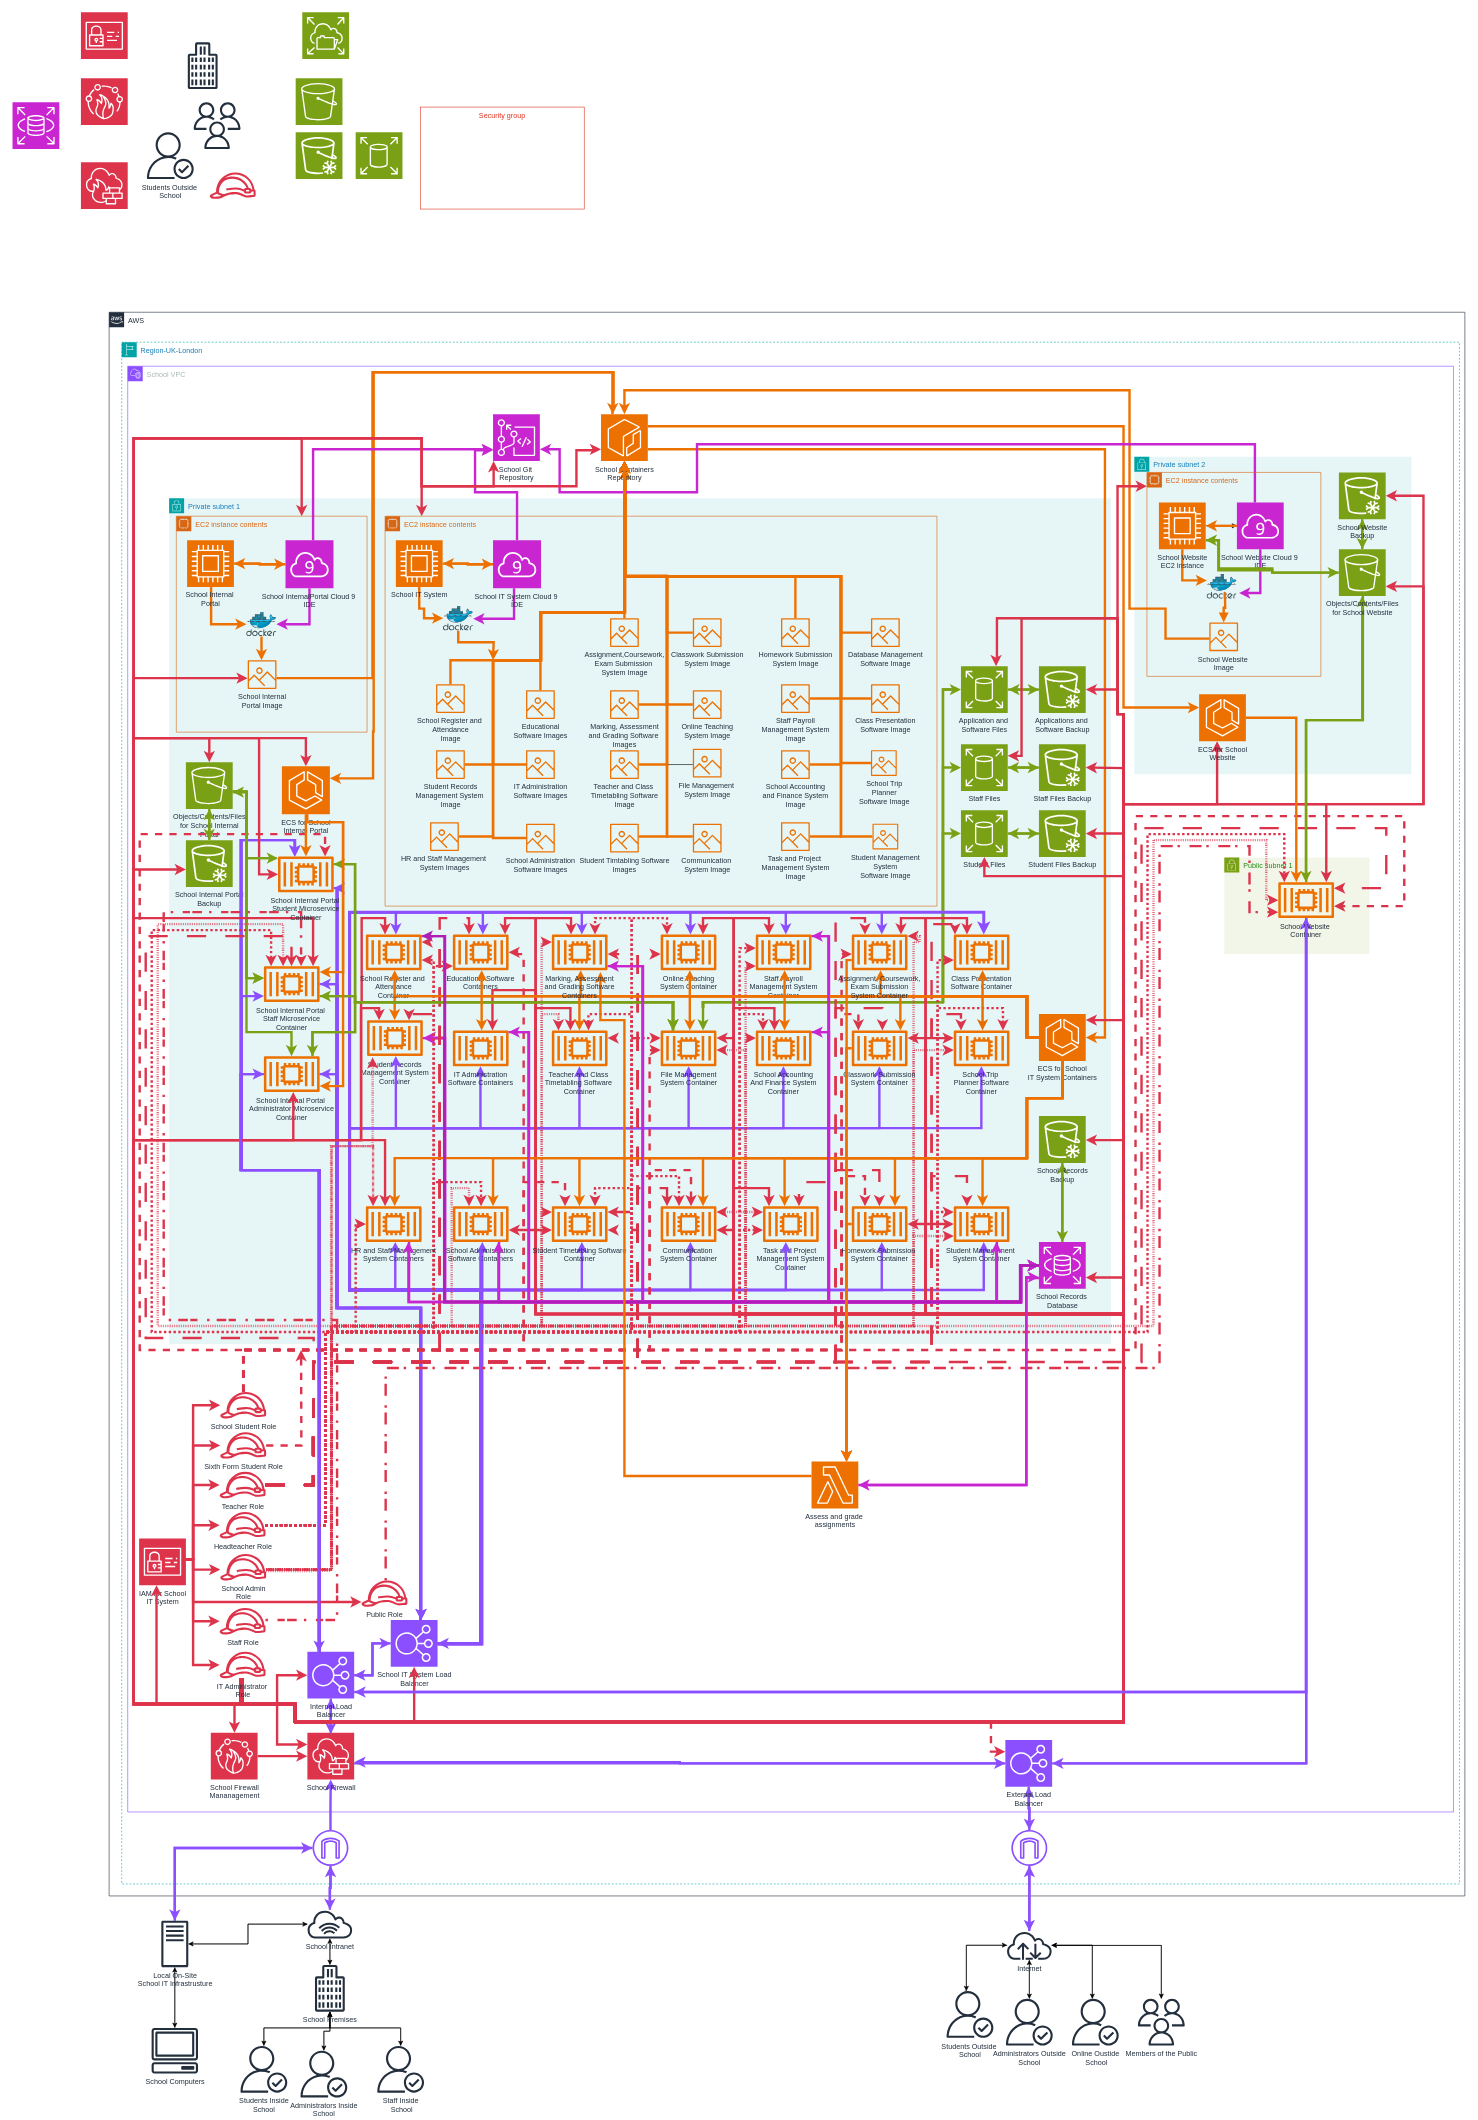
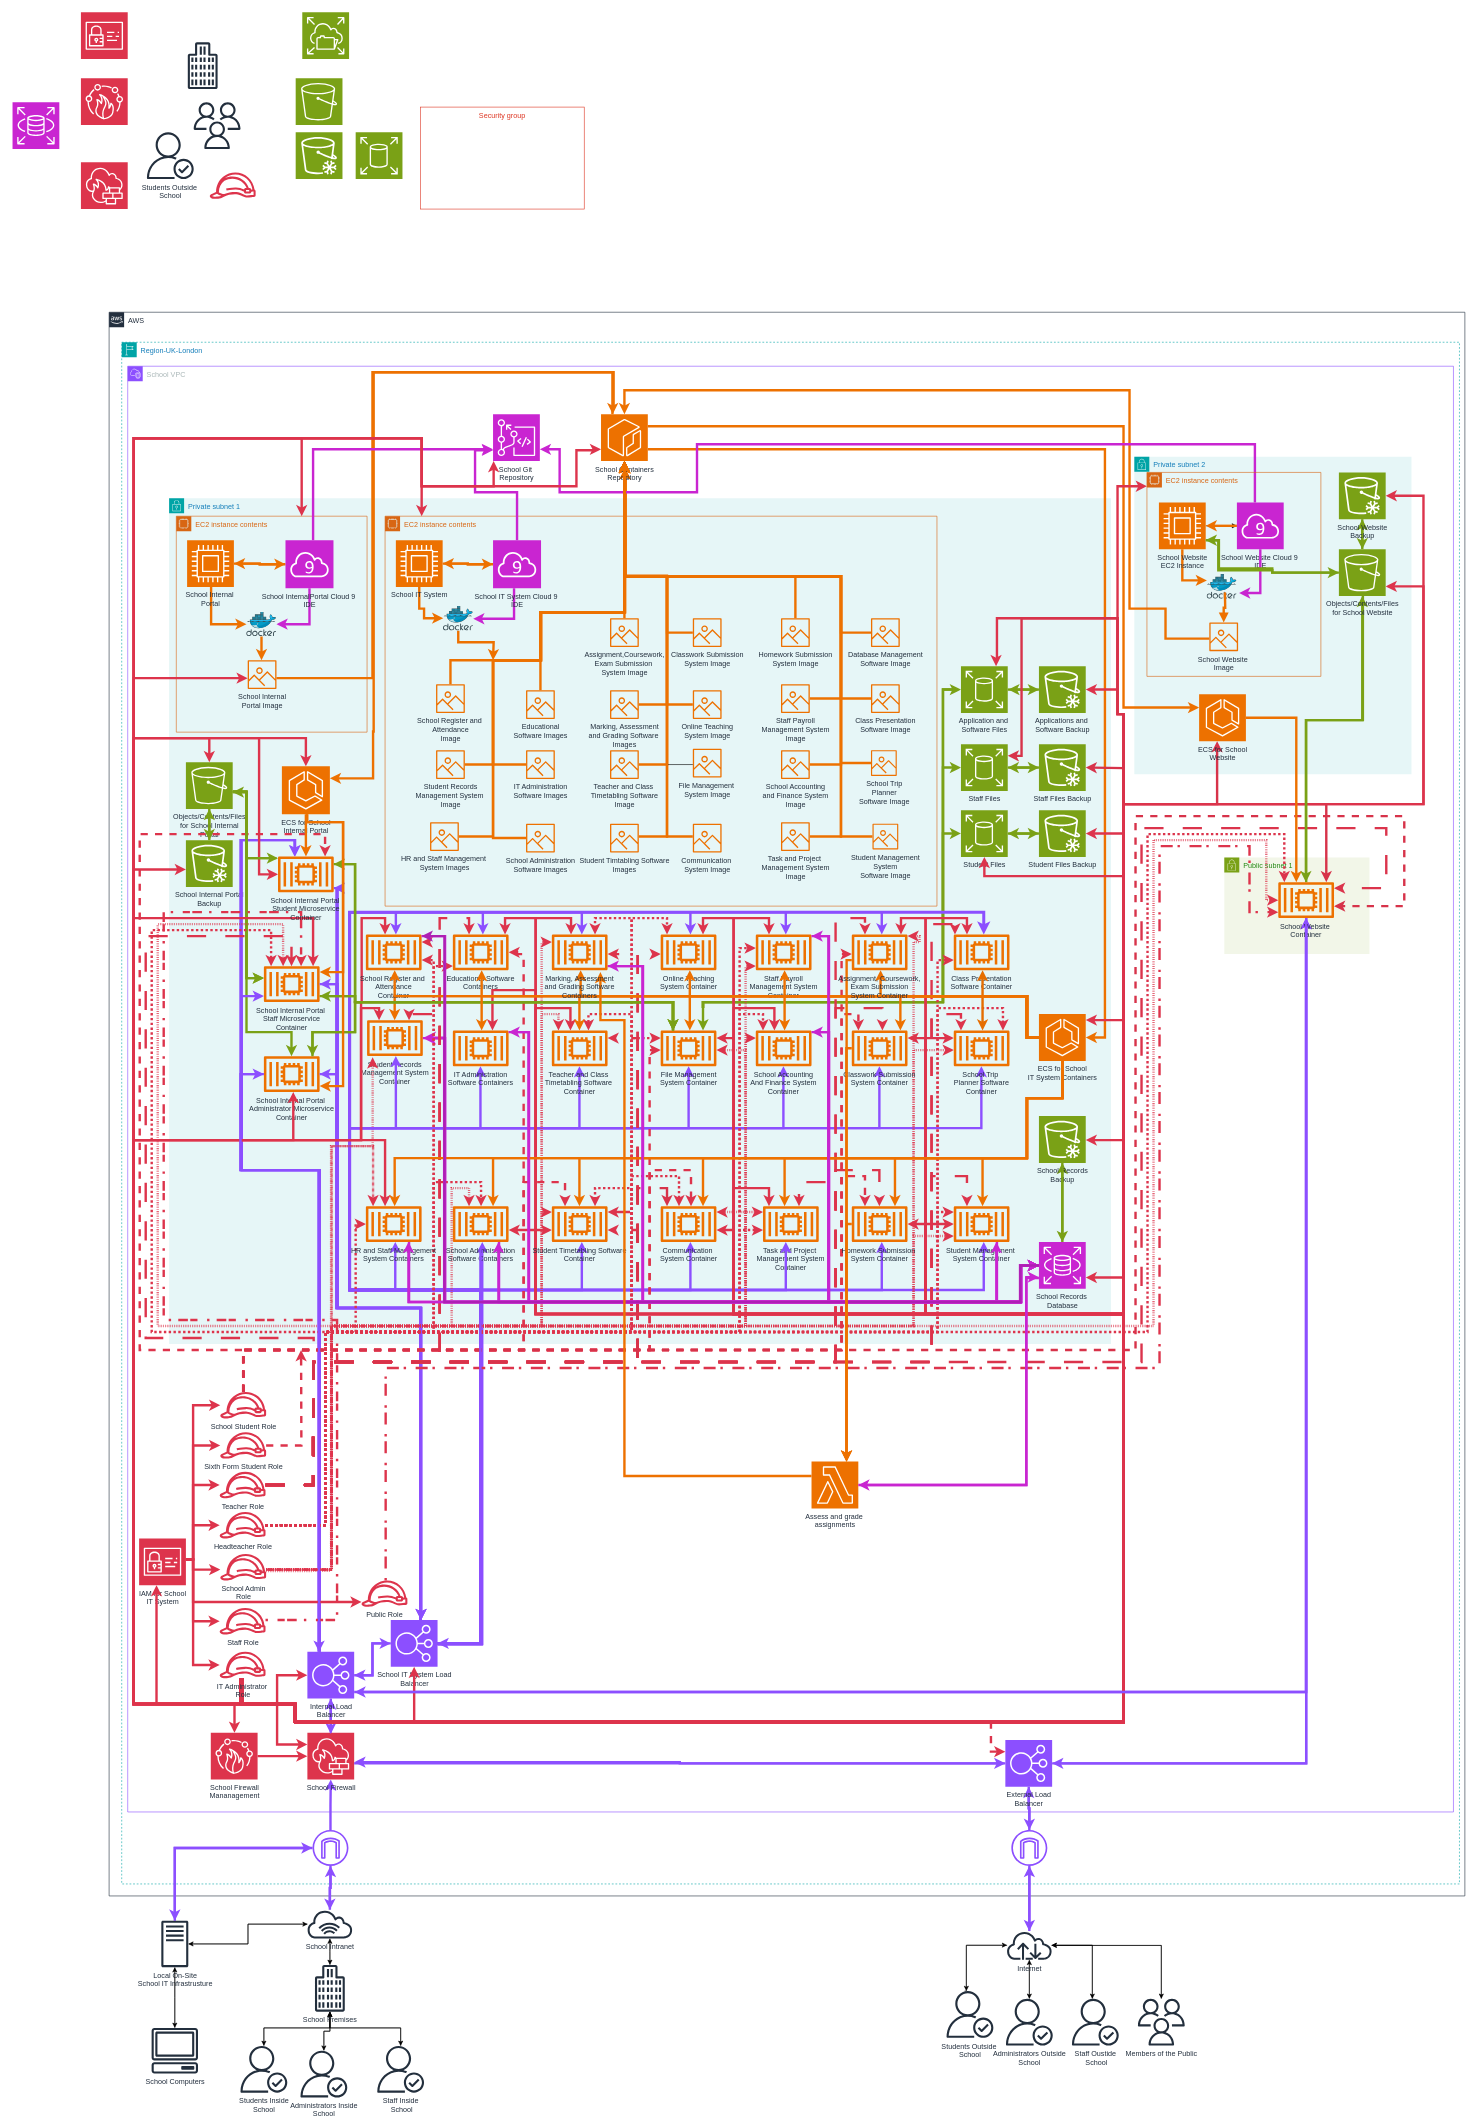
- <mxCell id="413" value="Online Oustide&lt;div&gt;&amp;nbsp;School&lt;/div&gt;" style="sketch=0;outlineConnect=0;fontColor=#232F3E;gradientColor=none;fillColor=#232F3D;strokeColor=none;dashed=0;verticalLabelPosition=bottom;verticalAlign=top;align=center;html=1;fontSize=12;fontStyle=0;aspect=fixed;pointerEvents=1;shape=mxgraph.aws4.authenticated_user;" parent="1" vertex="1"><mxGeometry x="1786" y="3331.5" width="78" height="78" as="geometry" /></mxCell>
+ <mxCell id="413" value="Staff Oustide&lt;div&gt;&amp;nbsp;School&lt;/div&gt;" style="sketch=0;outlineConnect=0;fontColor=#232F3E;gradientColor=none;fillColor=#232F3D;strokeColor=none;dashed=0;verticalLabelPosition=bottom;verticalAlign=top;align=center;html=1;fontSize=12;fontStyle=0;aspect=fixed;pointerEvents=1;shape=mxgraph.aws4.authenticated_user;" parent="1" vertex="1"><mxGeometry x="1786" y="3331.5" width="78" height="78" as="geometry" /></mxCell>
